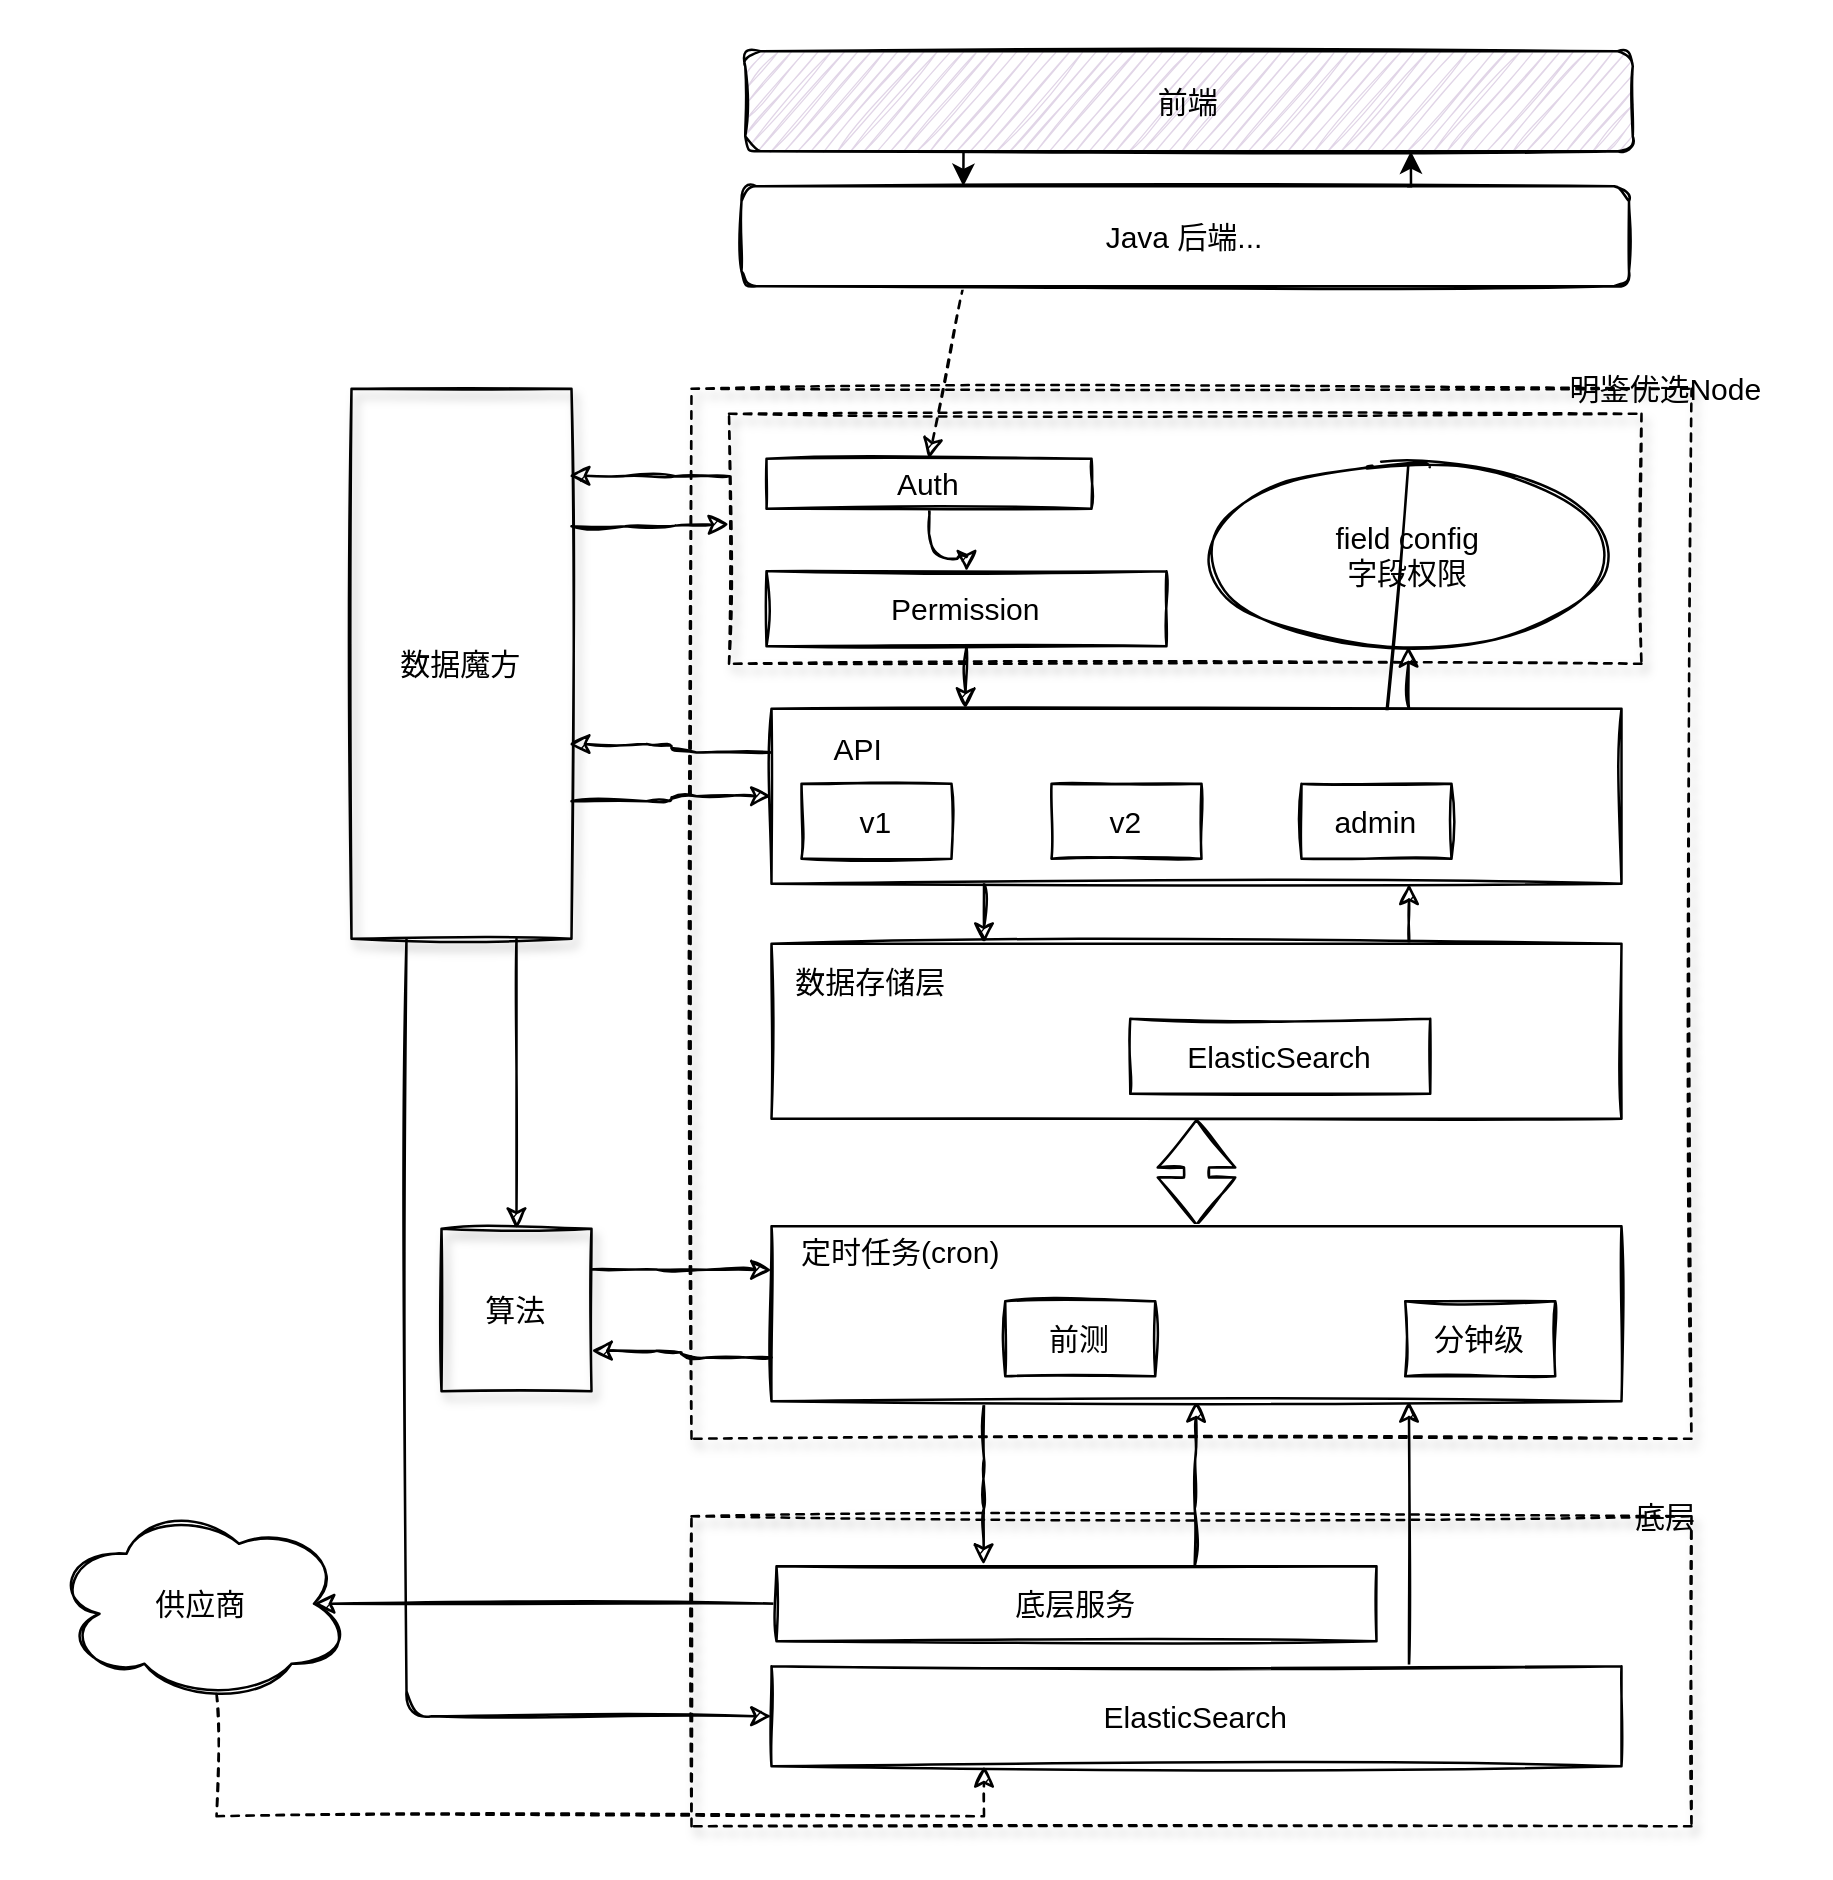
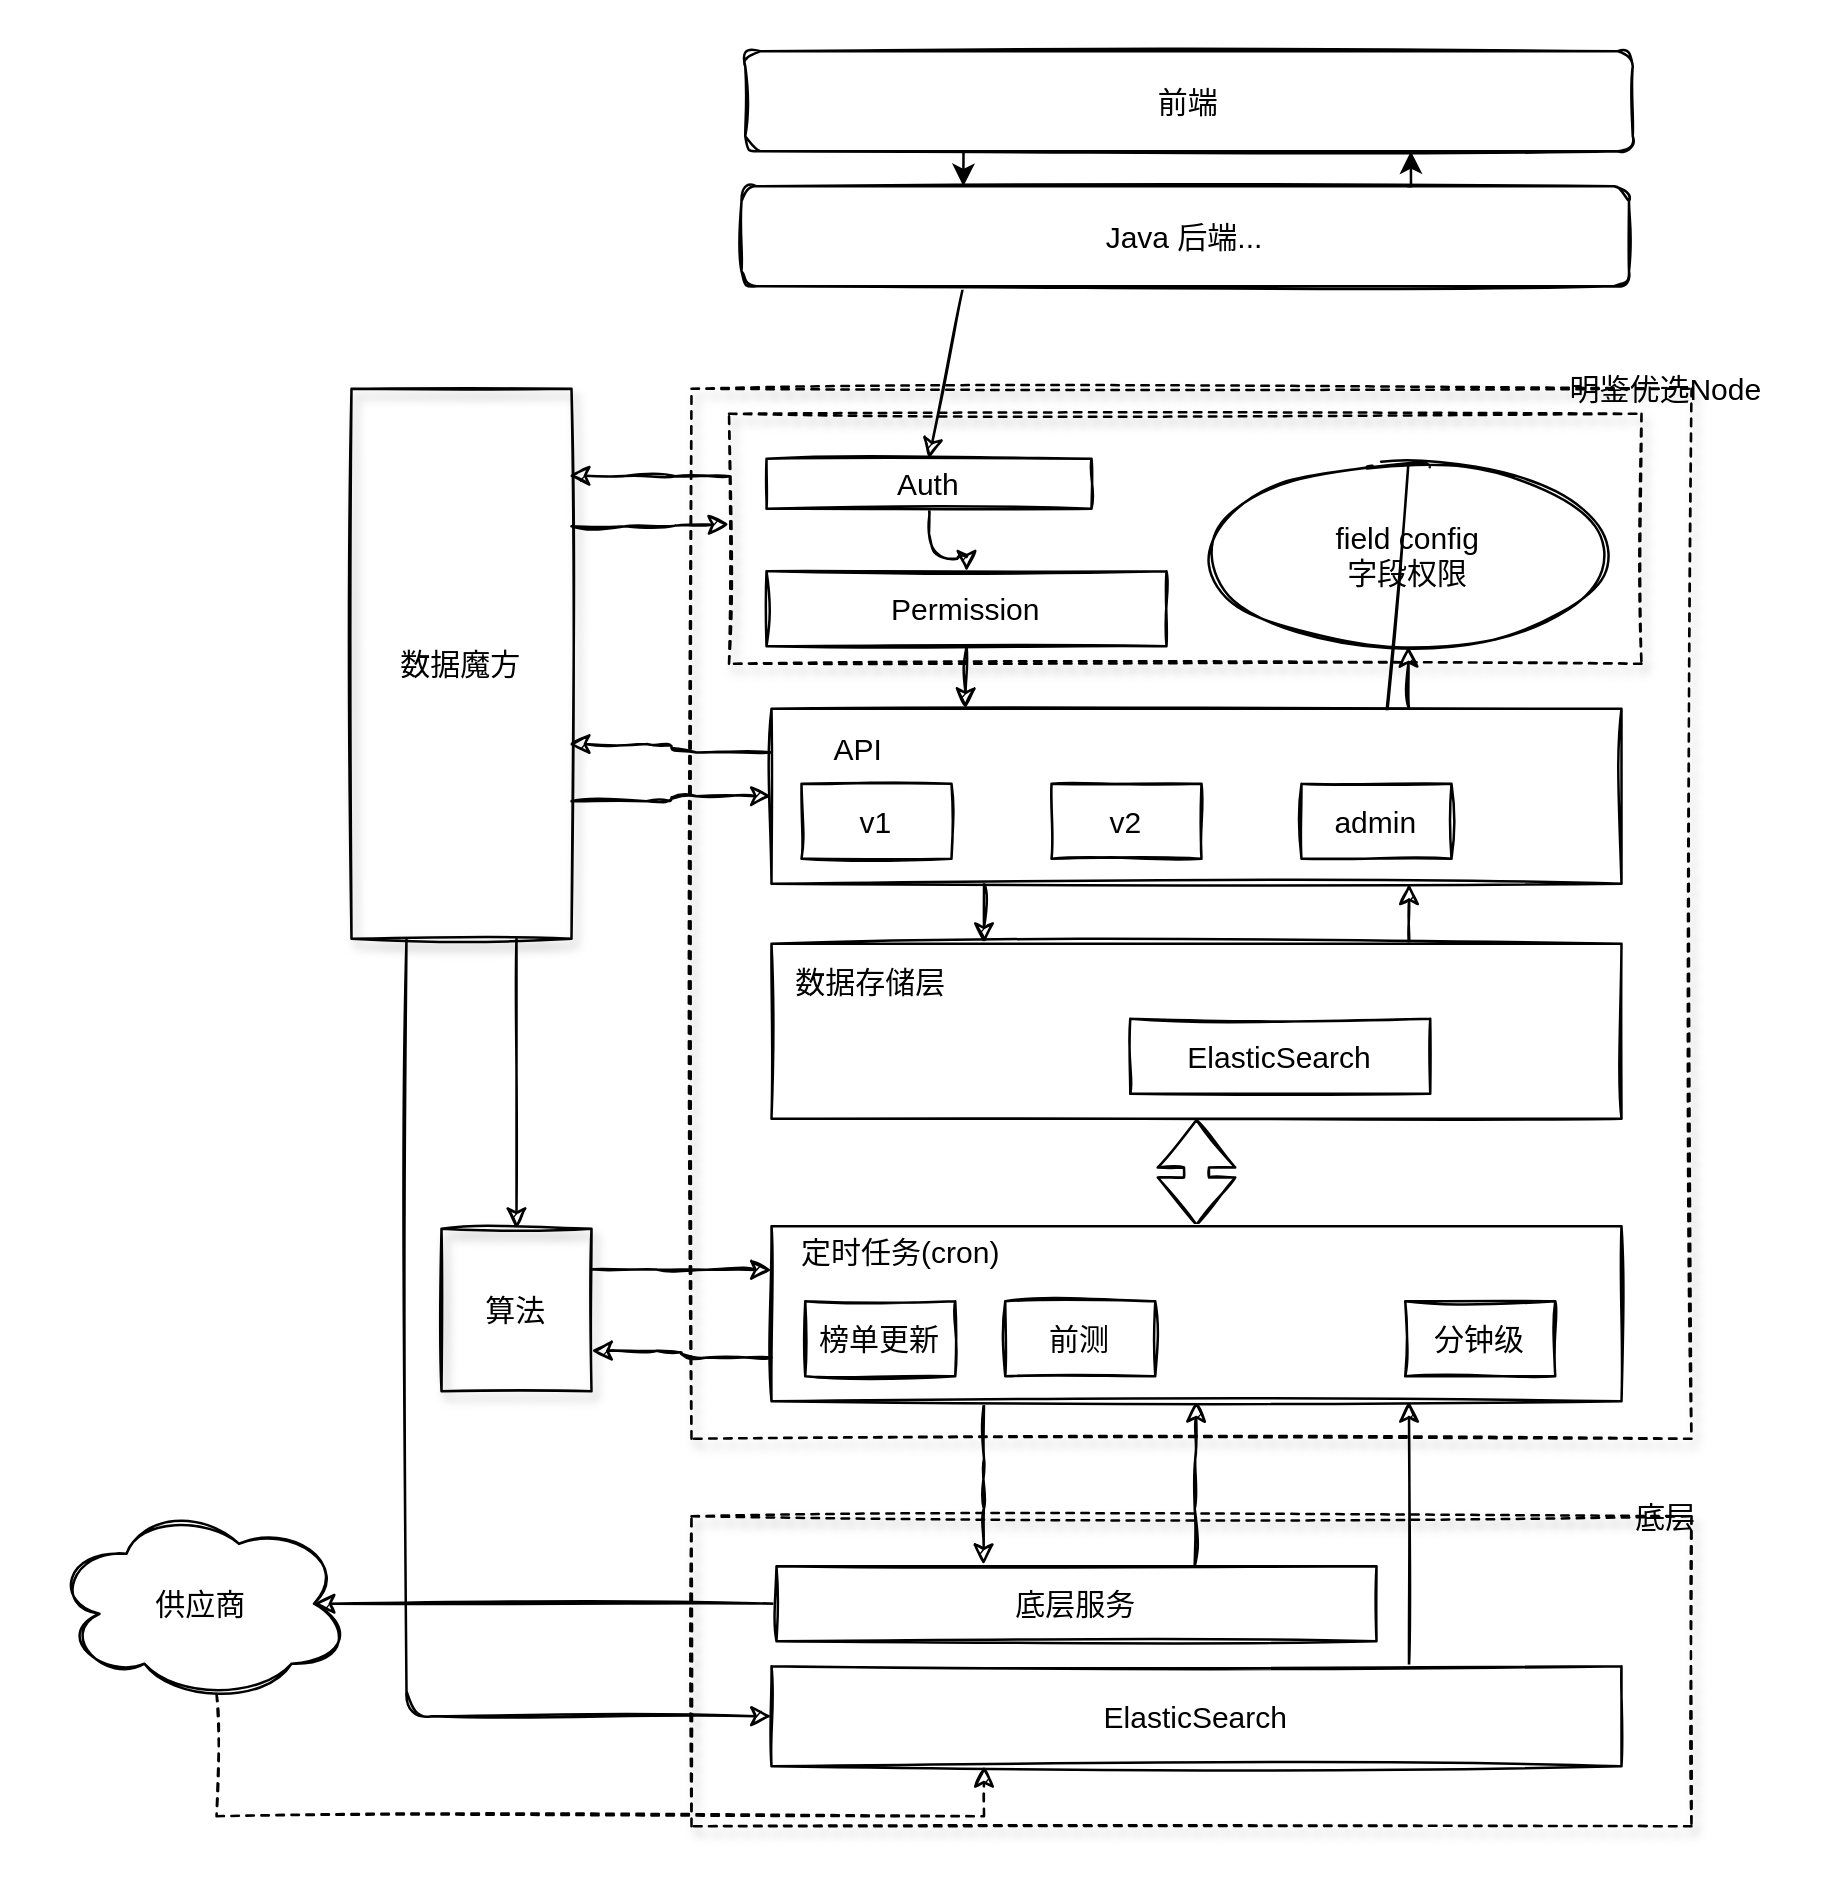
- <mxCell id="55" value="前端" style="rounded=1;sketch=1;fillColor=#e1d5e7;" parent="1" vertex="1"><mxGeometry x="297.5" y="20" width="355" height="40" as="geometry" /></mxCell>
+ <mxCell id="55" value="前端" style="rounded=1;sketch=1;" parent="1" vertex="1"><mxGeometry x="297.5" y="20" width="355" height="40" as="geometry" /></mxCell>
- <mxCell id="19" value="" style="endArrow=classic;rounded=1;curved=0;entryX=0.5;entryY=0;entryDx=0;entryDy=0;sketch=1;exitX=0.25;exitY=1;exitDx=0;exitDy=0;dashed=1;" parent="1" source="53" target="14" edge="1"><mxGeometry width="50" height="50" relative="1" as="geometry"><mxPoint x="384.75" y="139" as="sourcePoint" /><mxPoint x="436" y="145" as="targetPoint" /></mxGeometry></mxCell>
+ <mxCell id="19" value="" style="endArrow=classic;rounded=1;curved=0;entryX=0.5;entryY=0;entryDx=0;entryDy=0;sketch=1;exitX=0.25;exitY=1;exitDx=0;exitDy=0;" parent="1" source="53" target="14" edge="1"><mxGeometry width="50" height="50" relative="1" as="geometry"><mxPoint x="384.75" y="139" as="sourcePoint" /><mxPoint x="436" y="145" as="targetPoint" /></mxGeometry></mxCell>
+ <mxCell id="49" value="榜单更新" style="rounded=0;sketch=1;" parent="46" vertex="1"><mxGeometry x="13.5" y="30" width="60" height="30" as="geometry" /></mxCell>
